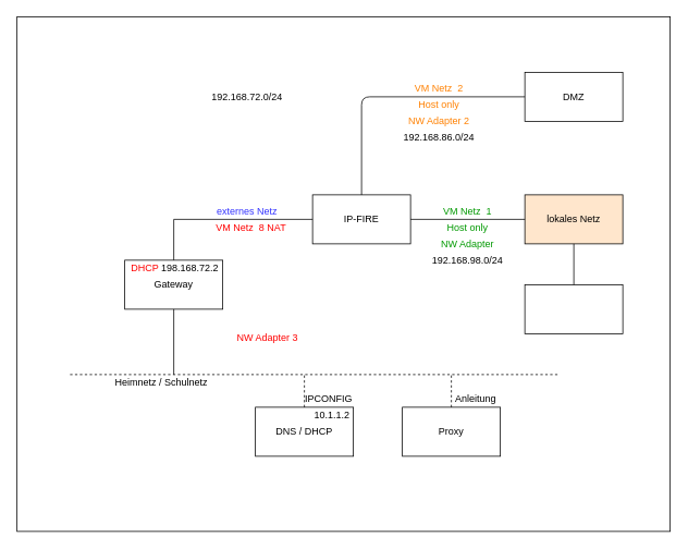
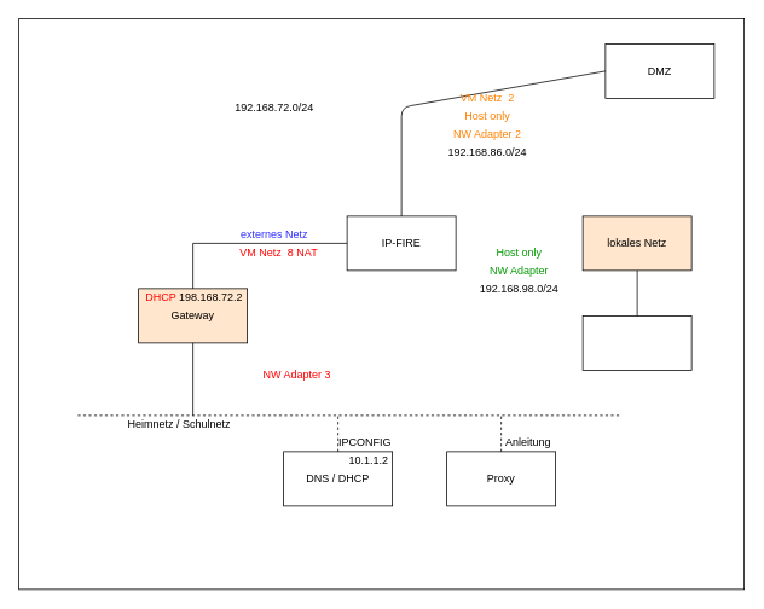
- <mxCell id="4" value="&lt;div&gt;DMZ&lt;/div&gt;" style="rounded=0;whiteSpace=wrap;html=1;hachureGap=4;pointerEvents=0;" parent="1" vertex="1"><mxGeometry x="642" y="88" width="120" height="60" as="geometry" /></mxCell>
+ <mxCell id="4" value="&lt;div&gt;DMZ&lt;/div&gt;" style="rounded=0;whiteSpace=wrap;html=1;hachureGap=4;pointerEvents=0;" parent="1" vertex="1"><mxGeometry x="667" y="48" width="120" height="60" as="geometry" /></mxCell>
- <mxCell id="10" value="VM Netz&amp;nbsp; 1" style="text;html=1;strokeColor=none;fillColor=none;align=center;verticalAlign=middle;whiteSpace=wrap;rounded=0;hachureGap=4;pointerEvents=0;fontColor=#009900;" parent="1" vertex="1"><mxGeometry x="502" y="248" width="140" height="20" as="geometry" /></mxCell>
- <mxCell id="11" value="" style="endArrow=none;html=1;startSize=14;endSize=14;sourcePerimeterSpacing=8;targetPerimeterSpacing=8;entryX=1;entryY=0.5;entryDx=0;entryDy=0;exitX=0;exitY=0.5;exitDx=0;exitDy=0;" parent="1" source="5" target="6" edge="1"><mxGeometry width="50" height="50" relative="1" as="geometry"><mxPoint x="122" y="278" as="sourcePoint" /><mxPoint x="392" y="278" as="targetPoint" /></mxGeometry></mxCell>
- <mxCell id="17" value="Gateway" style="rounded=0;whiteSpace=wrap;html=1;hachureGap=4;pointerEvents=0;fontColor=#000000;" parent="1" vertex="1"><mxGeometry x="152" y="318" width="120" height="60" as="geometry" /></mxCell>
+ <mxCell id="17" value="Gateway" style="rounded=0;whiteSpace=wrap;html=1;hachureGap=4;pointerEvents=0;fontColor=#000000;fillColor=#ffe6cc;" parent="1" vertex="1"><mxGeometry x="152" y="318" width="120" height="60" as="geometry" /></mxCell>
